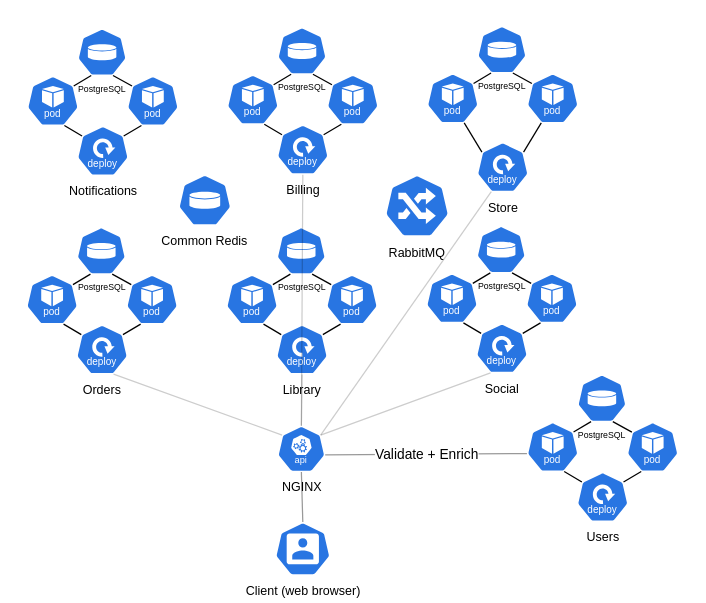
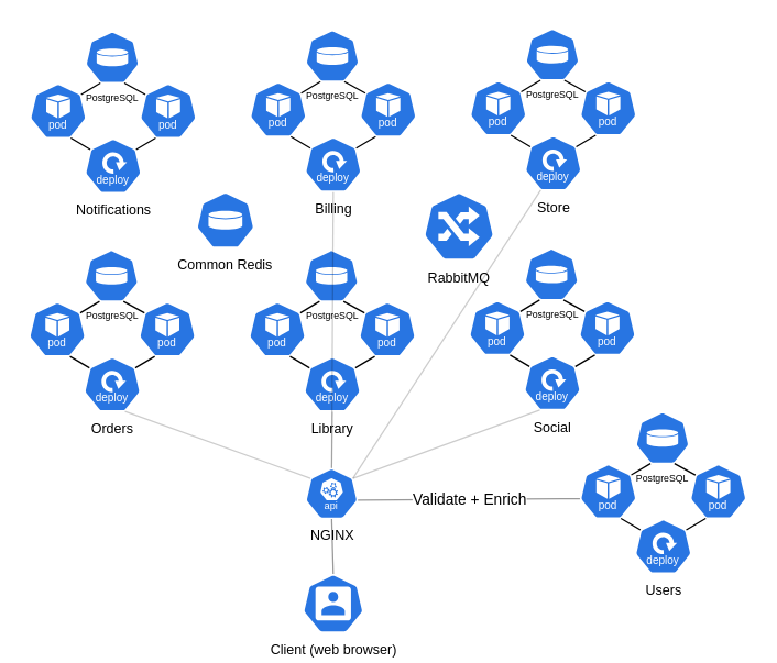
- <mxCell id="19" value="Store" style="aspect=fixed;sketch=0;html=1;dashed=0;whitespace=wrap;verticalLabelPosition=bottom;verticalAlign=top;fillColor=#2875E2;strokeColor=#ffffff;points=[[0.005,0.63,0],[0.1,0.2,0],[0.9,0.2,0],[0.5,0,0],[0.995,0.63,0],[0.72,0.99,0],[0.5,1,0],[0.28,0.99,0]];shape=mxgraph.kubernetes.icon2;kubernetesLabel=1;prIcon=deploy;fontSize=10;" vertex="1" parent="1"><mxGeometry x="381" y="113" width="41.67" height="40" as="geometry" /></mxCell>
+ <mxCell id="19" value="Store" style="aspect=fixed;sketch=0;html=1;dashed=0;whitespace=wrap;verticalLabelPosition=bottom;verticalAlign=top;fillColor=#2875E2;strokeColor=#ffffff;points=[[0.005,0.63,0],[0.1,0.2,0],[0.9,0.2,0],[0.5,0,0],[0.995,0.63,0],[0.72,0.99,0],[0.5,1,0],[0.28,0.99,0]];shape=mxgraph.kubernetes.icon2;kubernetesLabel=1;prIcon=deploy;fontSize=10;" vertex="1" parent="1"><mxGeometry x="381" y="98" width="41.67" height="40" as="geometry" /></mxCell>
